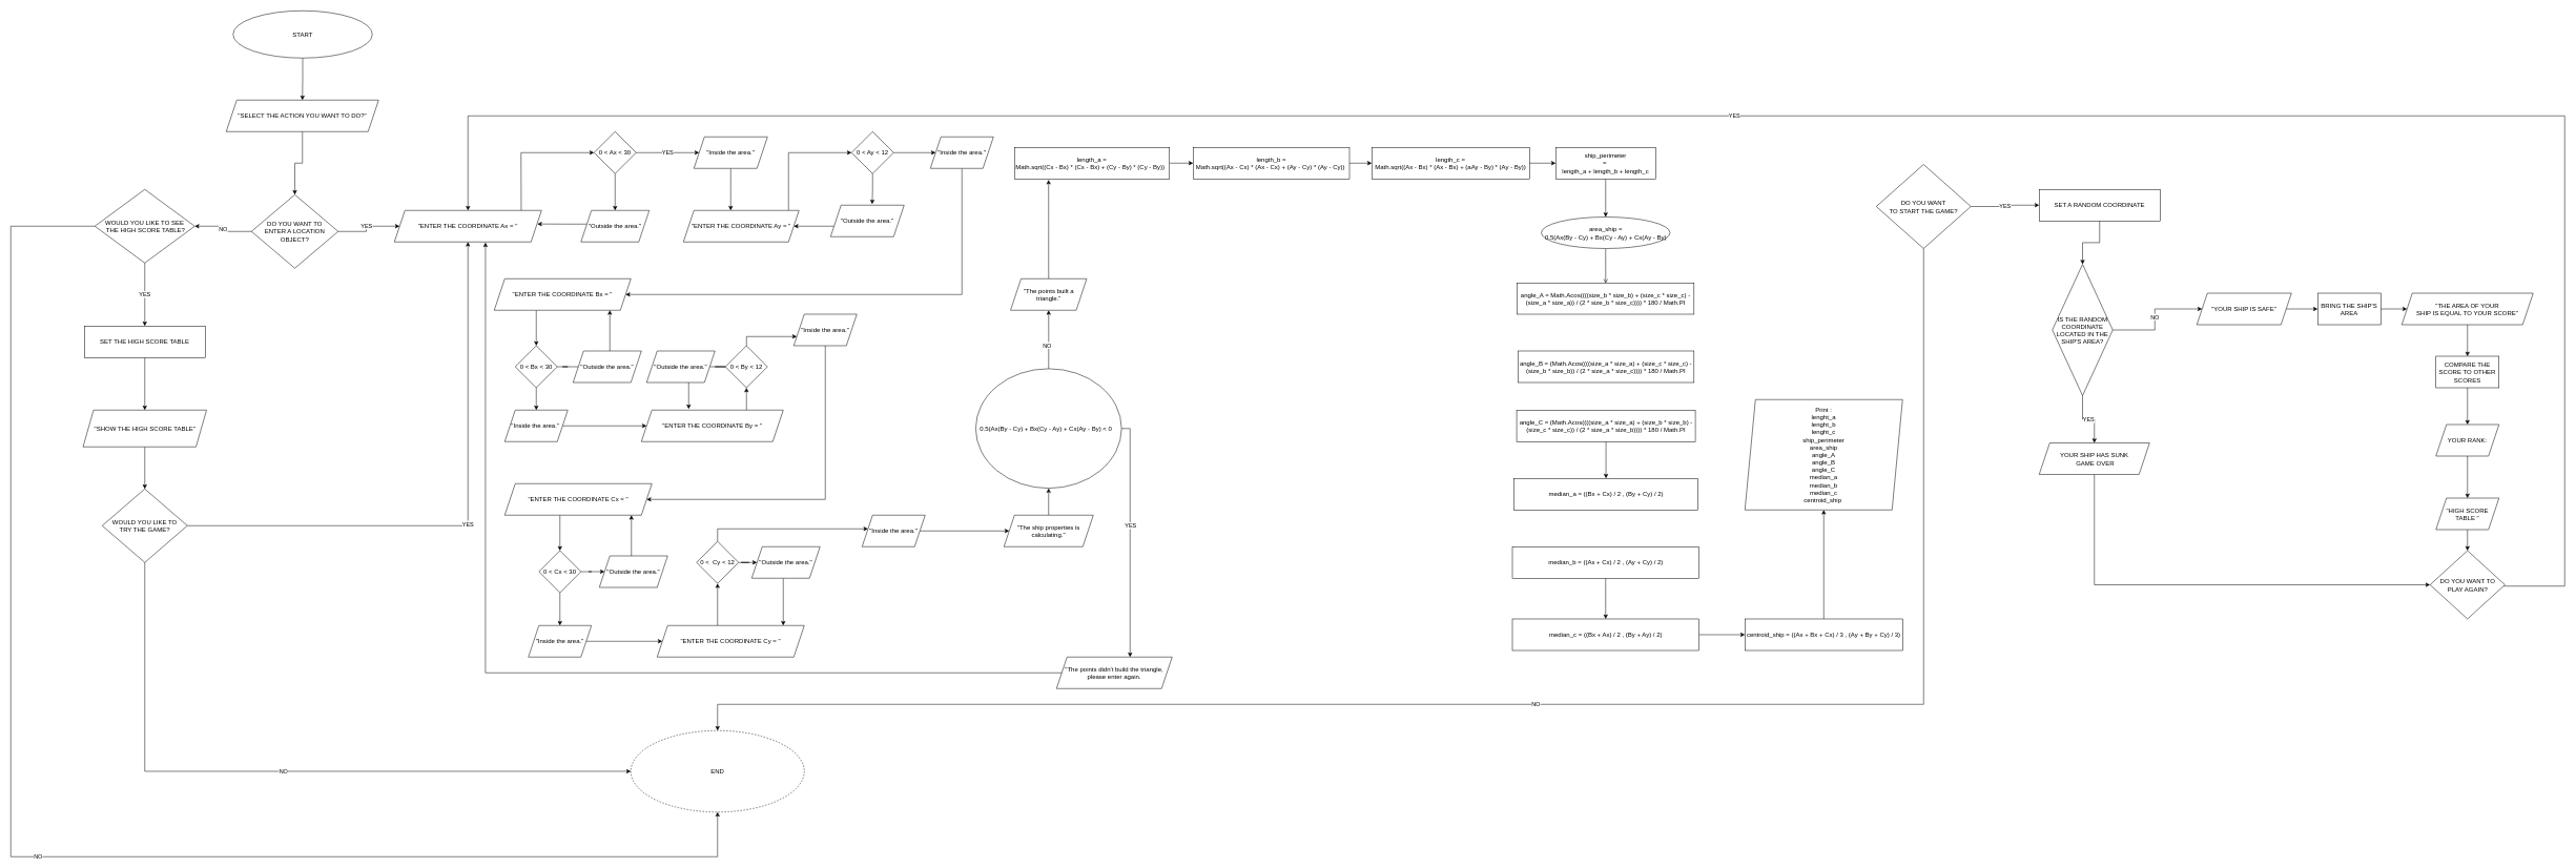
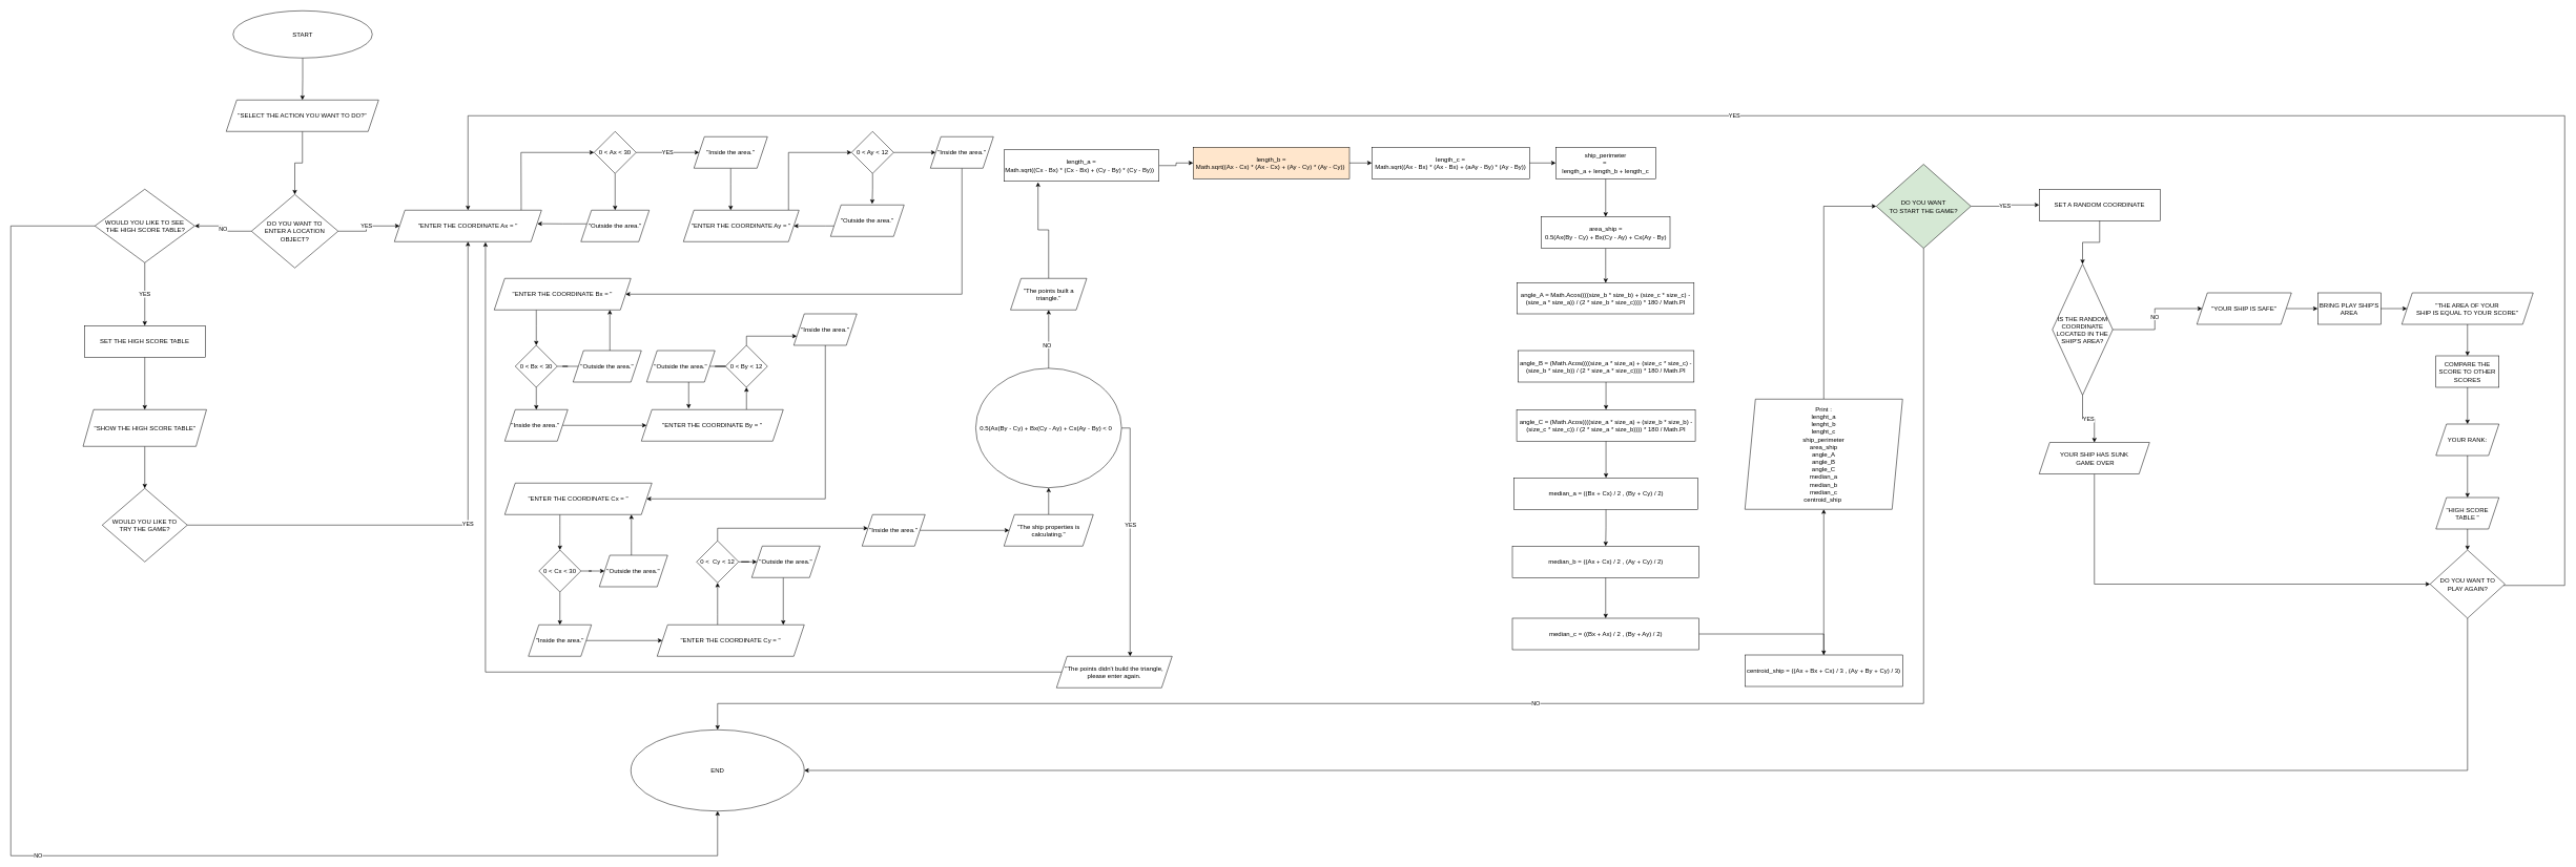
- <mxCell id="102" value="length_a = &lt;br&gt;Math.sqrt((Cx - Bx) * (Cx - Bx) + (Cy - By) * (Cy - By))&amp;nbsp;&amp;nbsp;" style="whiteSpace=wrap;html=1;" parent="1" vertex="1"><mxGeometry x="1930" y="280" width="295" height="60" as="geometry" /></mxCell>
+ <mxCell id="102" value="length_a = &lt;br&gt;Math.sqrt((Cx - Bx) * (Cx - Bx) + (Cy - By) * (Cy - By))&amp;nbsp;&amp;nbsp;" style="whiteSpace=wrap;html=1;" parent="1" vertex="1"><mxGeometry x="1910" y="285" width="295" height="60" as="geometry" /></mxCell>
- <mxCell id="104" value="&lt;span&gt;length_b =&lt;/span&gt;&lt;br&gt;&lt;span&gt;Math.sqrt((Ax - Cx) * (Ax - Cx) + (Ay - Cy) * (Ay - Cy))&amp;nbsp;&lt;/span&gt;" style="whiteSpace=wrap;html=1;" parent="1" vertex="1"><mxGeometry x="2270" y="280" width="297.5" height="60" as="geometry" /></mxCell>
+ <mxCell id="104" value="&lt;span&gt;length_b =&lt;/span&gt;&lt;br&gt;&lt;span&gt;Math.sqrt((Ax - Cx) * (Ax - Cx) + (Ay - Cy) * (Ay - Cy))&amp;nbsp;&lt;/span&gt;" style="whiteSpace=wrap;html=1;fillColor=#ffe6cc;" parent="1" vertex="1"><mxGeometry x="2270" y="280" width="297.5" height="60" as="geometry" /></mxCell>
+ <mxCell id="133" value="" style="edgeStyle=orthogonalEdgeStyle;rounded=0;orthogonalLoop=1;jettySize=auto;html=1;entryX=0;entryY=0.5;entryDx=0;entryDy=0;" parent="1" source="134" target="12" edge="1"><mxGeometry relative="1" as="geometry"><mxPoint x="3468.86" y="420.34" as="targetPoint" /></mxGeometry></mxCell>
- <mxCell id="12" value="DO YOU WANT &lt;br&gt;TO START THE GAME?" style="rhombus;whiteSpace=wrap;html=1;gradientDirection=south;" parent="1" vertex="1"><mxGeometry x="3570" y="312.5" width="180" height="160" as="geometry" /></mxCell>
+ <mxCell id="12" value="DO YOU WANT &lt;br&gt;TO START THE GAME?" style="rhombus;whiteSpace=wrap;html=1;gradientDirection=south;fillColor=#d5e8d4;" parent="1" vertex="1"><mxGeometry x="3570" y="312.5" width="180" height="160" as="geometry" /></mxCell>
- <mxCell id="119" value="area_ship =&lt;br&gt;0.5(Ax(By - Cy) + Bx(Cy - Ay) + Cx(Ay - By)" style="ellipse;whiteSpace=wrap;html=1;" parent="1" vertex="1"><mxGeometry x="2932.5" y="412.5" width="245" height="60" as="geometry" /></mxCell>
+ <mxCell id="119" value="area_ship =&lt;br&gt;0.5(Ax(By - Cy) + Bx(Cy - Ay) + Cx(Ay - By)" style="whiteSpace=wrap;html=1;" parent="1" vertex="1"><mxGeometry x="2932.5" y="412.5" width="245" height="60" as="geometry" /></mxCell>
- <mxCell id="118" value="" style="edgeStyle=orthogonalEdgeStyle;rounded=0;orthogonalLoop=1;jettySize=auto;html=1;endArrow=open;" parent="1" source="119" target="120" edge="1"><mxGeometry relative="1" as="geometry" /></mxCell>
+ <mxCell id="118" value="" style="edgeStyle=orthogonalEdgeStyle;rounded=0;orthogonalLoop=1;jettySize=auto;html=1;" parent="1" source="119" target="120" edge="1"><mxGeometry relative="1" as="geometry" /></mxCell>
- <mxCell id="21" value="BRING THE SHIP'S AREA" style="rounded=0;whiteSpace=wrap;html=1;gradientColor=none;gradientDirection=south;" parent="1" vertex="1"><mxGeometry x="4410" y="557.5" width="120" height="60" as="geometry" /></mxCell>
+ <mxCell id="21" value="BRING PLAY SHIP'S AREA" style="rounded=0;whiteSpace=wrap;html=1;gradientColor=none;gradientDirection=south;" parent="1" vertex="1"><mxGeometry x="4410" y="557.5" width="120" height="60" as="geometry" /></mxCell>
+ <mxCell id="121" value="" style="edgeStyle=orthogonalEdgeStyle;rounded=0;orthogonalLoop=1;jettySize=auto;html=1;" parent="1" source="122" target="124" edge="1"><mxGeometry relative="1" as="geometry" /></mxCell>
+ <mxCell id="125" value="" style="edgeStyle=orthogonalEdgeStyle;rounded=0;orthogonalLoop=1;jettySize=auto;html=1;" parent="1" source="126" target="128" edge="1"><mxGeometry relative="1" as="geometry" /></mxCell>
- <mxCell id="132" value="centroid_ship = ((Ax + Bx + Cx) / 3 , (Ay + By + Cy) / 3)" style="whiteSpace=wrap;html=1;" parent="1" vertex="1"><mxGeometry x="3320" y="1177.5" width="300" height="60" as="geometry" /></mxCell>
+ <mxCell id="132" value="centroid_ship = ((Ax + Bx + Cx) / 3 , (Ay + By + Cy) / 3)" style="whiteSpace=wrap;html=1;" parent="1" vertex="1"><mxGeometry x="3320" y="1247.5" width="300" height="60" as="geometry" /></mxCell>
- <mxCell id="44" value="NO" style="edgeStyle=orthogonalEdgeStyle;rounded=0;orthogonalLoop=1;jettySize=auto;html=1;entryX=0;entryY=0.5;entryDx=0;entryDy=0;" parent="1" source="45" target="33" edge="1"><mxGeometry relative="1" as="geometry"><mxPoint x="275" y="1140" as="targetPoint" /><Array as="points"><mxPoint x="275" y="1468" /></Array></mxGeometry></mxCell>
- <mxCell id="33" value="END" style="ellipse;whiteSpace=wrap;html=1;rounded=0;gradientDirection=south;dashed=1;" parent="1" vertex="1"><mxGeometry x="1200" y="1390" width="330" height="155" as="geometry" /></mxCell>
+ <mxCell id="33" value="END" style="ellipse;whiteSpace=wrap;html=1;rounded=0;gradientDirection=south;" parent="1" vertex="1"><mxGeometry x="1200" y="1390" width="330" height="155" as="geometry" /></mxCell>
+ <mxCell id="31" value="" style="edgeStyle=orthogonalEdgeStyle;rounded=0;orthogonalLoop=1;jettySize=auto;html=1;entryX=1;entryY=0.5;entryDx=0;entryDy=0;" parent="1" source="32" target="33" edge="1"><mxGeometry relative="1" as="geometry"><mxPoint x="4695" y="1292.5" as="targetPoint" /><Array as="points"><mxPoint x="4695" y="1468" /></Array></mxGeometry></mxCell>
